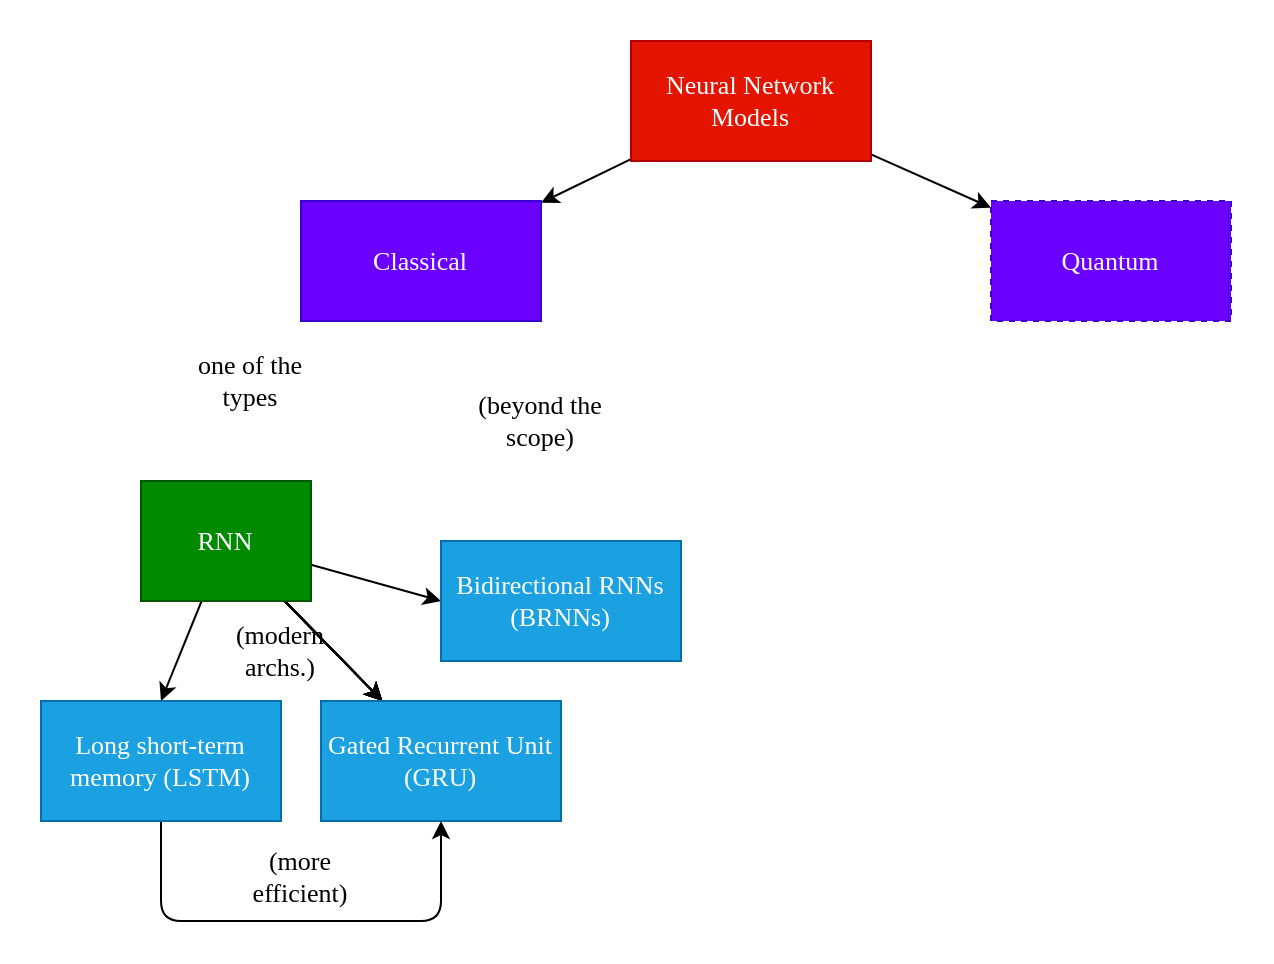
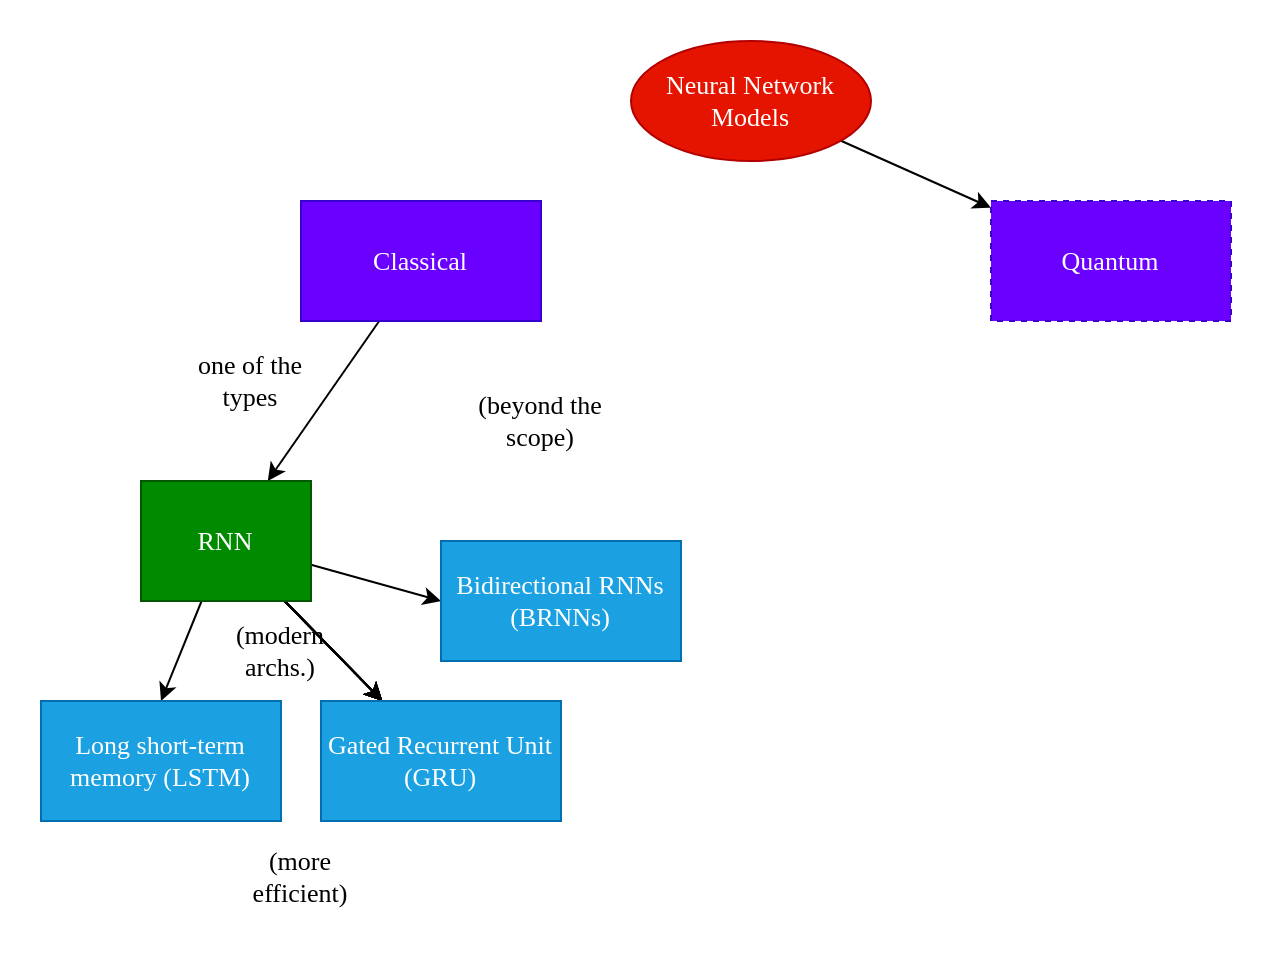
- <mxCell id="4" value="Neural Network Models" style="whiteSpace=wrap;html=1;fontFamily=IBM Plex Sans;fillColor=#e51400;fontColor=#ffffff;strokeColor=#B20000;fontSize=13;" vertex="1" parent="1"><mxGeometry x="315" y="20" width="120" height="60" as="geometry" /></mxCell>
+ <mxCell id="4" value="Neural Network Models" style="ellipse;whiteSpace=wrap;html=1;fontFamily=IBM Plex Sans;fillColor=#e51400;fontColor=#ffffff;strokeColor=#B20000;fontSize=13;" vertex="1" parent="1"><mxGeometry x="315" y="20" width="120" height="60" as="geometry" /></mxCell>
- <mxCell id="2" value="" style="edgeStyle=none;html=1;fontSize=13;" edge="1" source="4" target="6" parent="1"><mxGeometry relative="1" as="geometry" /></mxCell>
+ <mxCell id="5" value="" style="edgeStyle=none;html=1;fontSize=13;" edge="1" source="6" target="18" parent="1"><mxGeometry relative="1" as="geometry" /></mxCell>
- <mxCell id="22" style="edgeStyle=none;html=1;entryX=0.5;entryY=1;entryDx=0;entryDy=0;" edge="1" source="23" target="21" parent="1"><mxGeometry relative="1" as="geometry"><mxPoint x="310" y="460" as="targetPoint" /><Array as="points"><mxPoint x="80" y="460" /><mxPoint x="220" y="460" /></Array></mxGeometry></mxCell>
